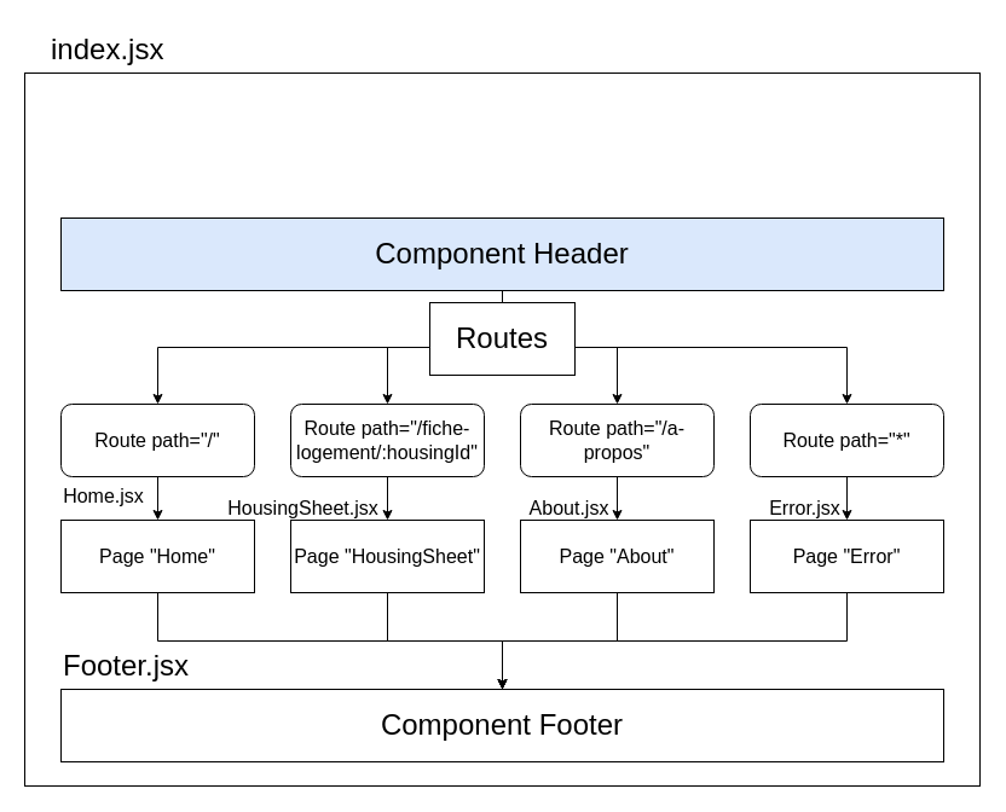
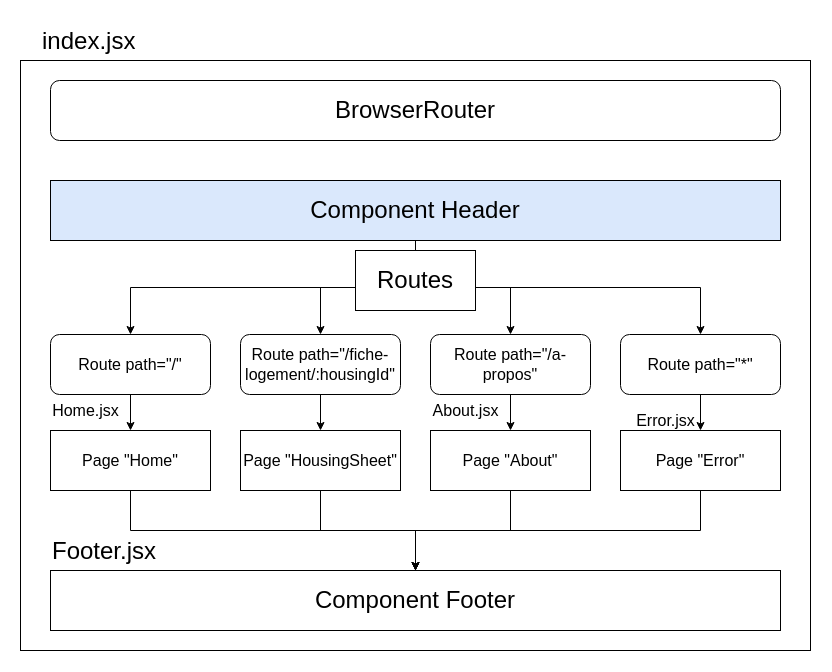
+ <mxCell id="12" value="BrowserRouter" style="rounded=1;whiteSpace=wrap;html=1;fontSize=24;" vertex="1" parent="1"><mxGeometry x="50" y="80" width="730" height="60" as="geometry" /></mxCell>
- <mxCell id="29" value="HousingSheet.jsx" style="text;html=1;align=center;verticalAlign=middle;resizable=0;points=[];autosize=1;strokeColor=none;fillColor=none;fontSize=16;" vertex="1" parent="1"><mxGeometry x="180" y="410" width="140" height="20" as="geometry" /></mxCell>
- <mxCell id="31" value="About.jsx" style="text;html=1;align=center;verticalAlign=middle;resizable=0;points=[];autosize=1;strokeColor=none;fillColor=none;fontSize=16;" vertex="1" parent="1"><mxGeometry x="430" y="410" width="80" height="20" as="geometry" /></mxCell>
+ <mxCell id="31" value="About.jsx" style="text;html=1;align=center;verticalAlign=middle;resizable=0;points=[];autosize=1;strokeColor=none;fillColor=none;fontSize=16;" vertex="1" parent="1"><mxGeometry x="425" y="400" width="80" height="20" as="geometry" /></mxCell>
